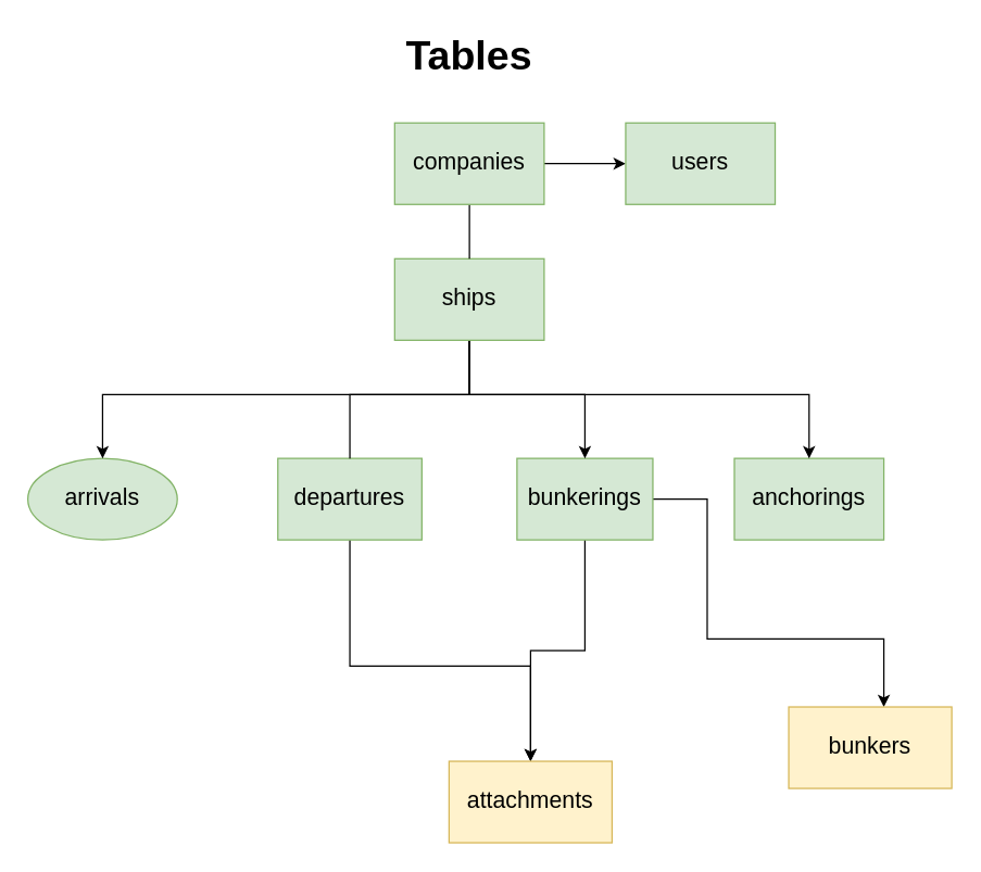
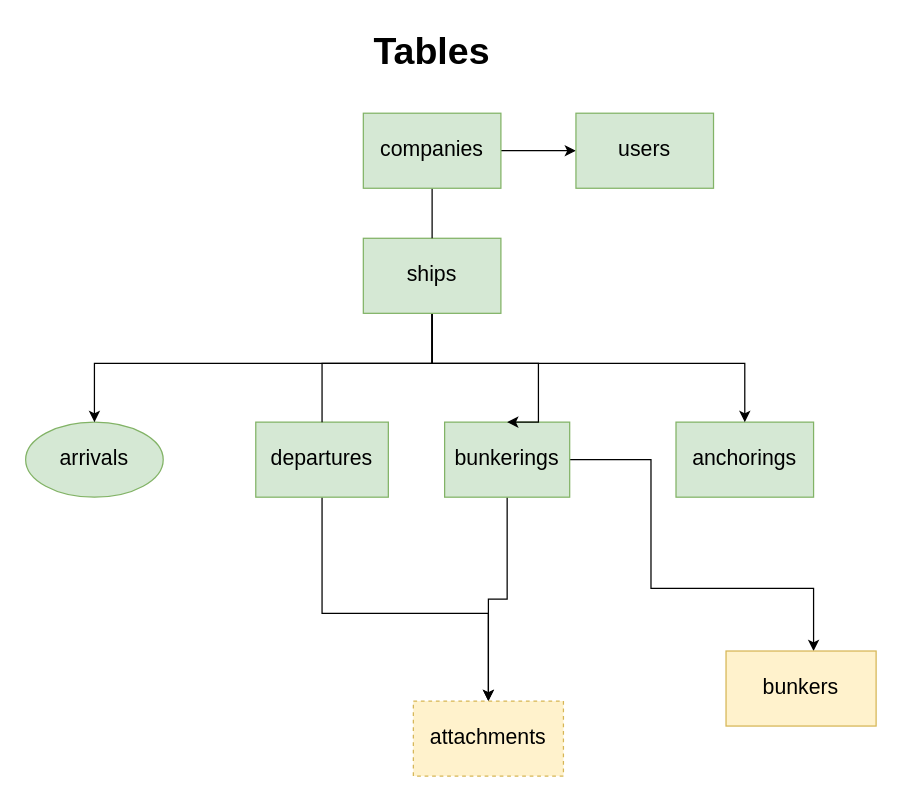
- <mxCell id="8" value="bunkerings" style="rounded=0;whiteSpace=wrap;html=1;fontSize=17;fillColor=#d5e8d4;strokeColor=#82b366;" parent="1" vertex="1"><mxGeometry x="380" y="337" width="100" height="60" as="geometry" /></mxCell>
+ <mxCell id="8" value="bunkerings" style="rounded=0;whiteSpace=wrap;html=1;fontSize=17;fillColor=#d5e8d4;strokeColor=#82b366;" parent="1" vertex="1"><mxGeometry x="355" y="337" width="100" height="60" as="geometry" /></mxCell>
- <mxCell id="11" value="attachments" style="rounded=0;whiteSpace=wrap;html=1;fontSize=17;fillColor=#fff2cc;strokeColor=#d6b656;" parent="1" vertex="1"><mxGeometry x="330" y="560" width="120" height="60" as="geometry" /></mxCell>
+ <mxCell id="11" value="attachments" style="rounded=0;whiteSpace=wrap;html=1;fontSize=17;fillColor=#fff2cc;strokeColor=#d6b656;dashed=1;" parent="1" vertex="1"><mxGeometry x="330" y="560" width="120" height="60" as="geometry" /></mxCell>
